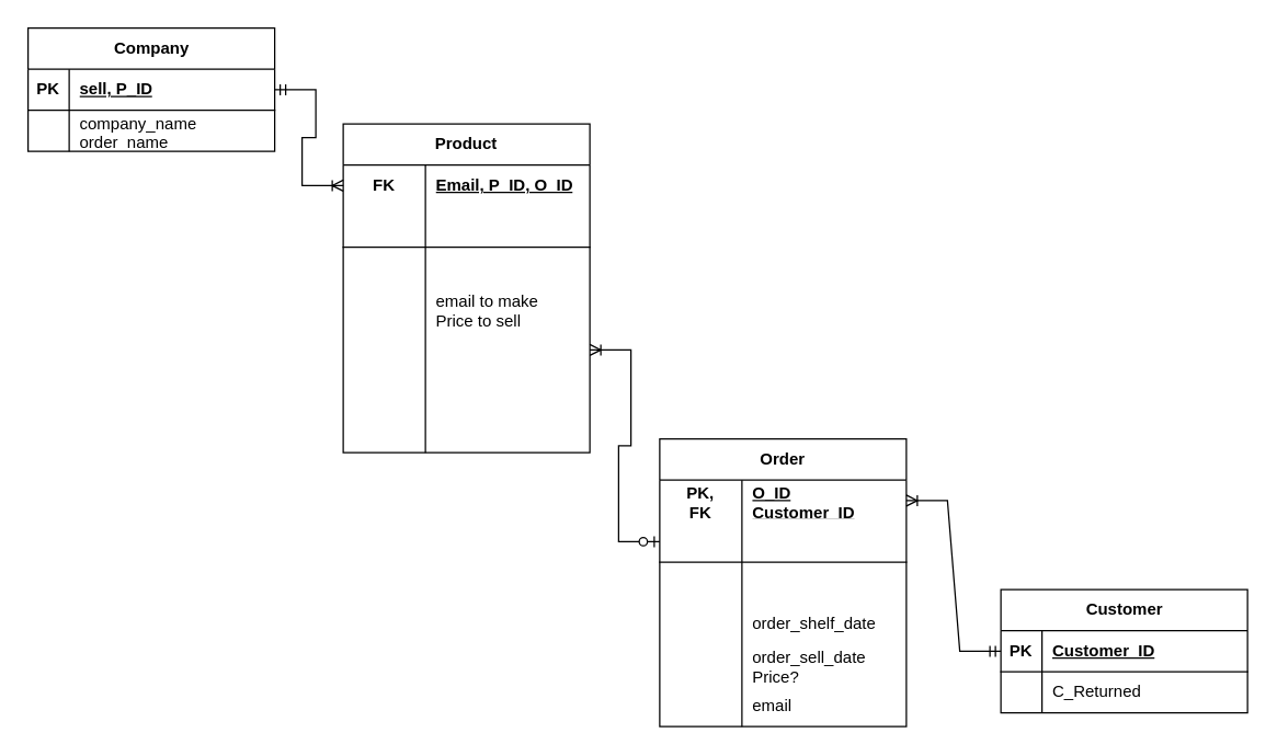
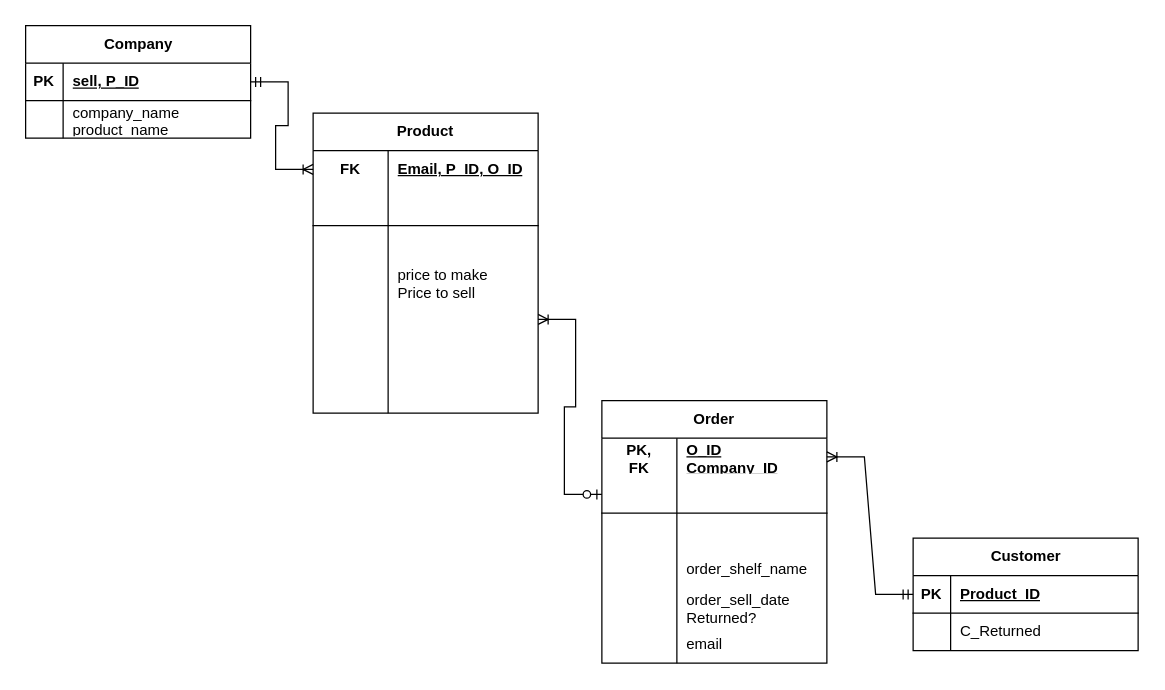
- <mxCell id="8" value="company_name&lt;br&gt;order_name" style="shape=partialRectangle;connectable=0;fillColor=none;top=0;left=0;bottom=0;right=0;align=left;spacingLeft=6;overflow=hidden;whiteSpace=wrap;html=1;" parent="6" vertex="1"><mxGeometry x="30" width="150" height="30" as="geometry"><mxRectangle width="150" height="30" as="alternateBounds" /></mxGeometry></mxCell>
+ <mxCell id="8" value="company_name&lt;br&gt;product_name" style="shape=partialRectangle;connectable=0;fillColor=none;top=0;left=0;bottom=0;right=0;align=left;spacingLeft=6;overflow=hidden;whiteSpace=wrap;html=1;" parent="6" vertex="1"><mxGeometry x="30" width="150" height="30" as="geometry"><mxRectangle width="150" height="30" as="alternateBounds" /></mxGeometry></mxCell>
- <mxCell id="21" value="email to make&lt;br&gt;Price to sell&lt;br&gt;&lt;span style=&quot;white-space: pre;&quot;&gt;&#09;&lt;/span&gt;&lt;span style=&quot;white-space: pre;&quot;&gt;&#09;&lt;/span&gt;&lt;span style=&quot;white-space: pre;&quot;&gt;&#09;&lt;/span&gt;" style="shape=partialRectangle;connectable=0;fillColor=none;top=0;left=0;bottom=0;right=0;align=left;spacingLeft=6;overflow=hidden;html=1;whiteSpace=wrap;" parent="19" vertex="1"><mxGeometry x="60" width="120" height="30" as="geometry"><mxRectangle width="120" height="30" as="alternateBounds" /></mxGeometry></mxCell>
+ <mxCell id="21" value="price to make&lt;br&gt;Price to sell&lt;br&gt;&lt;span style=&quot;white-space: pre;&quot;&gt;&#09;&lt;/span&gt;&lt;span style=&quot;white-space: pre;&quot;&gt;&#09;&lt;/span&gt;&lt;span style=&quot;white-space: pre;&quot;&gt;&#09;&lt;/span&gt;" style="shape=partialRectangle;connectable=0;fillColor=none;top=0;left=0;bottom=0;right=0;align=left;spacingLeft=6;overflow=hidden;html=1;whiteSpace=wrap;" parent="19" vertex="1"><mxGeometry x="60" width="120" height="30" as="geometry"><mxRectangle width="120" height="30" as="alternateBounds" /></mxGeometry></mxCell>
- <mxCell id="35" value="O_ID &lt;br&gt;Customer_ID" style="shape=partialRectangle;connectable=0;fillColor=none;top=0;left=0;bottom=0;right=0;align=left;spacingLeft=6;fontStyle=5;overflow=hidden;html=1;whiteSpace=wrap;" parent="33" vertex="1"><mxGeometry x="60" width="120" height="30" as="geometry"><mxRectangle width="120" height="30" as="alternateBounds" /></mxGeometry></mxCell>
+ <mxCell id="35" value="O_ID &lt;br&gt;Company_ID" style="shape=partialRectangle;connectable=0;fillColor=none;top=0;left=0;bottom=0;right=0;align=left;spacingLeft=6;fontStyle=5;overflow=hidden;html=1;whiteSpace=wrap;" parent="33" vertex="1"><mxGeometry x="60" width="120" height="30" as="geometry"><mxRectangle width="120" height="30" as="alternateBounds" /></mxGeometry></mxCell>
- <mxCell id="44" value="order_shelf_date" style="shape=partialRectangle;connectable=0;fillColor=none;top=0;left=0;bottom=0;right=0;align=left;spacingLeft=6;overflow=hidden;html=1;whiteSpace=wrap;" parent="42" vertex="1"><mxGeometry x="60" width="120" height="30" as="geometry"><mxRectangle width="120" height="30" as="alternateBounds" /></mxGeometry></mxCell>
+ <mxCell id="44" value="order_shelf_name" style="shape=partialRectangle;connectable=0;fillColor=none;top=0;left=0;bottom=0;right=0;align=left;spacingLeft=6;overflow=hidden;html=1;whiteSpace=wrap;" parent="42" vertex="1"><mxGeometry x="60" width="120" height="30" as="geometry"><mxRectangle width="120" height="30" as="alternateBounds" /></mxGeometry></mxCell>
- <mxCell id="54" value="Customer_ID" style="shape=partialRectangle;connectable=0;fillColor=none;top=0;left=0;bottom=0;right=0;align=left;spacingLeft=6;fontStyle=5;overflow=hidden;whiteSpace=wrap;html=1;" parent="52" vertex="1"><mxGeometry x="30" width="150" height="30" as="geometry"><mxRectangle width="150" height="30" as="alternateBounds" /></mxGeometry></mxCell>
+ <mxCell id="54" value="Product_ID" style="shape=partialRectangle;connectable=0;fillColor=none;top=0;left=0;bottom=0;right=0;align=left;spacingLeft=6;fontStyle=5;overflow=hidden;whiteSpace=wrap;html=1;" parent="52" vertex="1"><mxGeometry x="30" width="150" height="30" as="geometry"><mxRectangle width="150" height="30" as="alternateBounds" /></mxGeometry></mxCell>
- <mxCell id="47" value="order_sell_date&lt;br&gt;Price?" style="shape=partialRectangle;connectable=0;fillColor=none;top=0;left=0;bottom=0;right=0;align=left;spacingLeft=6;overflow=hidden;html=1;whiteSpace=wrap;" parent="45" vertex="1"><mxGeometry x="60" width="120" height="30" as="geometry"><mxRectangle width="120" height="30" as="alternateBounds" /></mxGeometry></mxCell>
+ <mxCell id="47" value="order_sell_date&lt;br&gt;Returned?" style="shape=partialRectangle;connectable=0;fillColor=none;top=0;left=0;bottom=0;right=0;align=left;spacingLeft=6;overflow=hidden;html=1;whiteSpace=wrap;" parent="45" vertex="1"><mxGeometry x="60" width="120" height="30" as="geometry"><mxRectangle width="120" height="30" as="alternateBounds" /></mxGeometry></mxCell>
